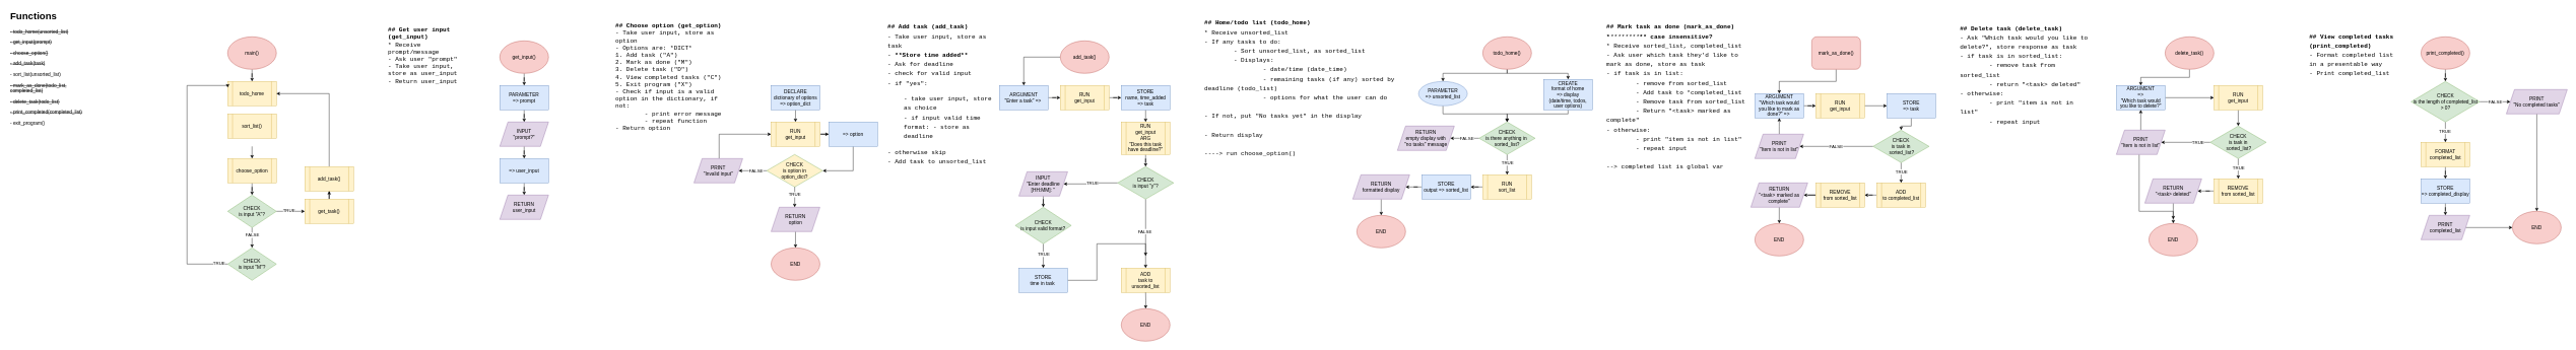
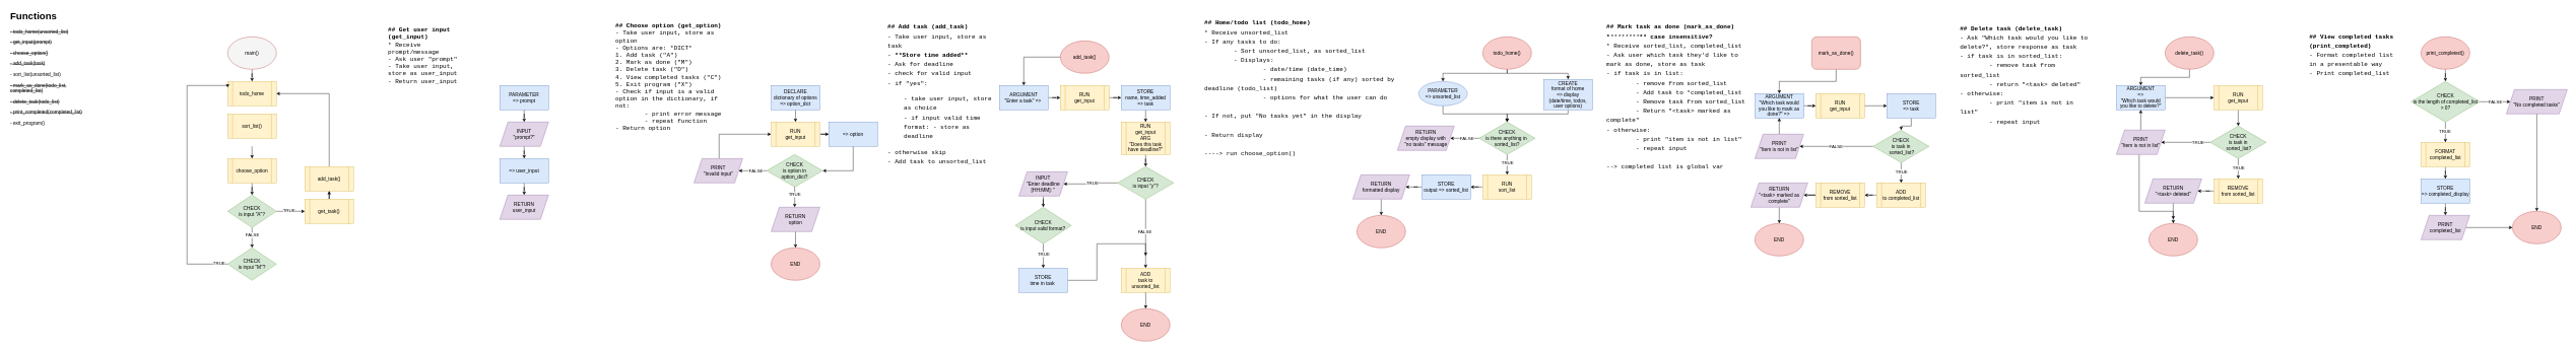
- <mxCell id="4" value="main()" style="ellipse;whiteSpace=wrap;html=1;fillColor=#f8cecc;strokeColor=#b85450;" vertex="1" parent="1"><mxGeometry x="560" y="90" width="120" height="80" as="geometry" /></mxCell>
+ <mxCell id="4" value="main()" style="ellipse;whiteSpace=wrap;html=1;fillColor=#f5f5f5;strokeColor=#b85450;" vertex="1" parent="1"><mxGeometry x="560" y="90" width="120" height="80" as="geometry" /></mxCell>
- <mxCell id="23" value="get_input()" style="ellipse;whiteSpace=wrap;html=1;fillColor=#f8cecc;strokeColor=#b85450;" vertex="1" parent="1"><mxGeometry x="1230" y="100" width="120" height="80" as="geometry" /></mxCell>
- <mxCell id="22" value="" style="edgeStyle=orthogonalEdgeStyle;rounded=0;orthogonalLoop=1;jettySize=auto;html=1;fontColor=#000000;" edge="1" parent="1" source="23" target="26"><mxGeometry relative="1" as="geometry" /></mxCell>
- <mxCell id="45" value="CHECK&lt;br&gt;is option in &lt;br&gt;option_dict?" style="rhombus;whiteSpace=wrap;html=1;fillColor=#fff2cc;strokeColor=#82b366;" vertex="1" parent="1"><mxGeometry x="1887" y="380" width="138" height="80" as="geometry" /></mxCell>
+ <mxCell id="45" value="CHECK&lt;br&gt;is option in &lt;br&gt;option_dict?" style="rhombus;whiteSpace=wrap;html=1;fillColor=#d5e8d4;strokeColor=#82b366;" vertex="1" parent="1"><mxGeometry x="1887" y="380" width="138" height="80" as="geometry" /></mxCell>
